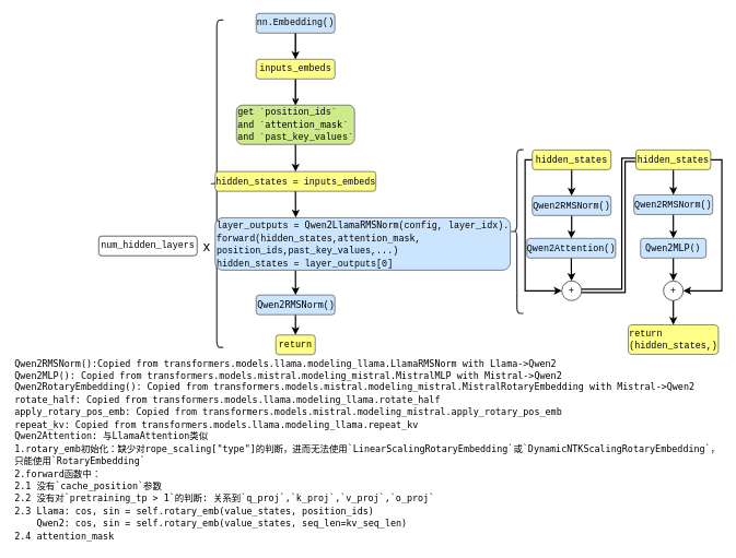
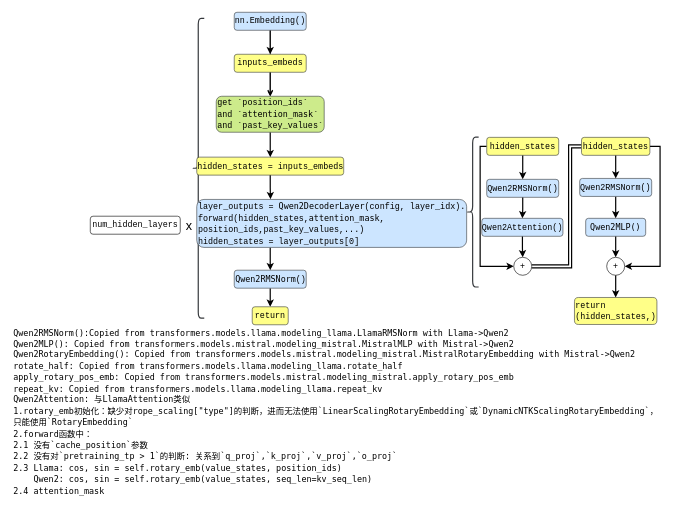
- <mxCell id="13" value="&lt;div style=&quot;font-size: 12px;&quot;&gt;&lt;div style=&quot;font-family: Consolas, &amp;quot;Courier New&amp;quot;, monospace; font-size: 14px; line-height: 19px; white-space: pre;&quot;&gt;&lt;div&gt;layer_outputs = &lt;span style=&quot;font-family: &amp;quot;Droid Sans Mono&amp;quot;, &amp;quot;monospace&amp;quot;, monospace;&quot;&gt;Qwen2LlamaRMSNorm&lt;/span&gt;&lt;span style=&quot;&quot;&gt;(&lt;/span&gt;&lt;span style=&quot;&quot;&gt;config, layer_idx&lt;/span&gt;&lt;span style=&quot;&quot;&gt;)&lt;/span&gt;&lt;span style=&quot;&quot;&gt;.&lt;/span&gt;&lt;br&gt;&lt;/div&gt;&lt;div&gt;&lt;span style=&quot;&quot;&gt;forward(hidden_states,&lt;/span&gt;&lt;span style=&quot;font-family: &amp;quot;Droid Sans Mono&amp;quot;, &amp;quot;monospace&amp;quot;, monospace;&quot;&gt;attention_mask&lt;/span&gt;&lt;span style=&quot;&quot;&gt;,&lt;/span&gt;&lt;br&gt;&lt;/div&gt;&lt;div&gt;&lt;span style=&quot;&quot;&gt;position_ids,past_key_values,...&lt;/span&gt;&lt;span style=&quot;&quot;&gt;)&lt;/span&gt;&lt;/div&gt;&lt;div&gt;hidden_states = layer_outputs[&lt;span style=&quot;&quot;&gt;0&lt;/span&gt;]&lt;/div&gt;&lt;/div&gt;&lt;/div&gt;" style="rounded=1;whiteSpace=wrap;html=1;fontFamily=Courier New;fontSize=11;labelBackgroundColor=none;align=left;fillColor=#cce5ff;strokeColor=#36393d;fontColor=default;" parent="1" vertex="1"><mxGeometry x="327.5" y="332" width="450" height="80" as="geometry" /></mxCell>
+ <mxCell id="13" value="&lt;div style=&quot;font-size: 12px;&quot;&gt;&lt;div style=&quot;font-family: Consolas, &amp;quot;Courier New&amp;quot;, monospace; font-size: 14px; line-height: 19px; white-space: pre;&quot;&gt;&lt;div&gt;layer_outputs = &lt;span style=&quot;font-family: &amp;quot;Droid Sans Mono&amp;quot;, &amp;quot;monospace&amp;quot;, monospace;&quot;&gt;Qwen2DecoderLayer&lt;/span&gt;&lt;span style=&quot;&quot;&gt;(&lt;/span&gt;&lt;span style=&quot;&quot;&gt;config, layer_idx&lt;/span&gt;&lt;span style=&quot;&quot;&gt;)&lt;/span&gt;&lt;span style=&quot;&quot;&gt;.&lt;/span&gt;&lt;br&gt;&lt;/div&gt;&lt;div&gt;&lt;span style=&quot;&quot;&gt;forward(hidden_states,&lt;/span&gt;&lt;span style=&quot;font-family: &amp;quot;Droid Sans Mono&amp;quot;, &amp;quot;monospace&amp;quot;, monospace;&quot;&gt;attention_mask&lt;/span&gt;&lt;span style=&quot;&quot;&gt;,&lt;/span&gt;&lt;br&gt;&lt;/div&gt;&lt;div&gt;&lt;span style=&quot;&quot;&gt;position_ids,past_key_values,...&lt;/span&gt;&lt;span style=&quot;&quot;&gt;)&lt;/span&gt;&lt;/div&gt;&lt;div&gt;hidden_states = layer_outputs[&lt;span style=&quot;&quot;&gt;0&lt;/span&gt;]&lt;/div&gt;&lt;/div&gt;&lt;/div&gt;" style="rounded=1;whiteSpace=wrap;html=1;fontFamily=Courier New;fontSize=11;labelBackgroundColor=none;align=left;fillColor=#cce5ff;strokeColor=#36393d;fontColor=default;" parent="1" vertex="1"><mxGeometry x="327.5" y="332" width="450" height="80" as="geometry" /></mxCell>
